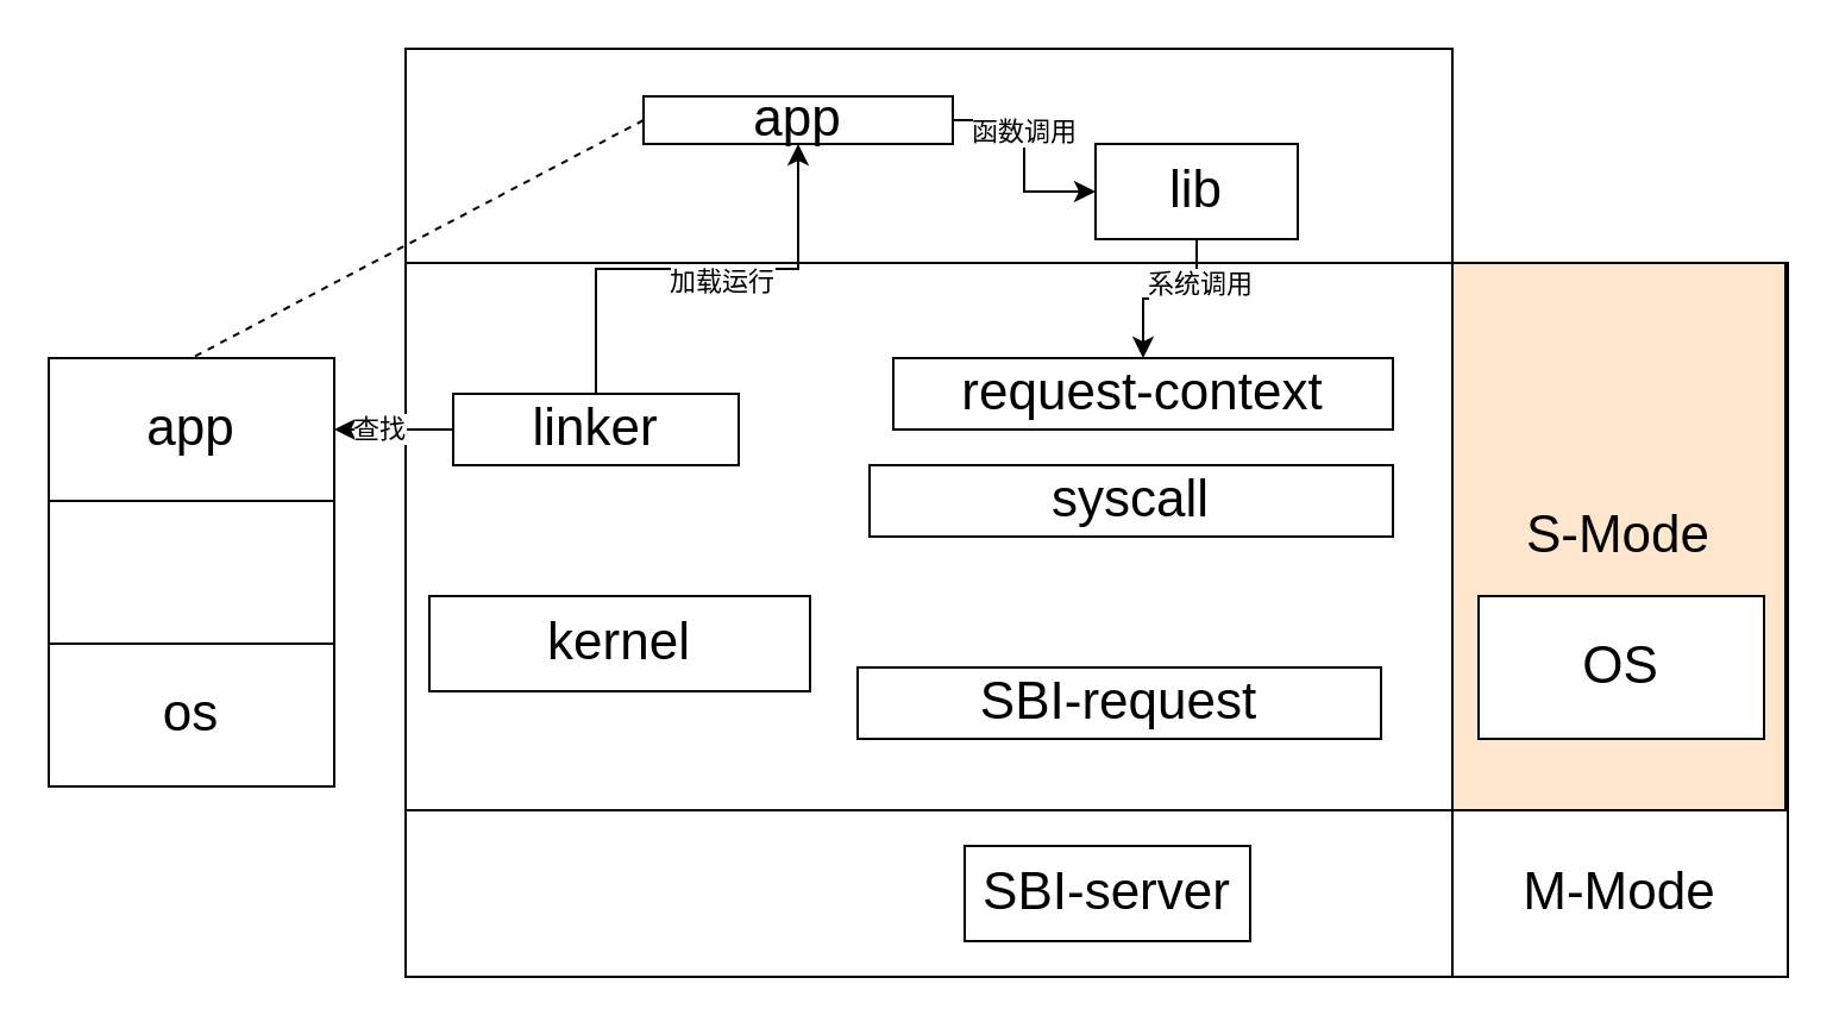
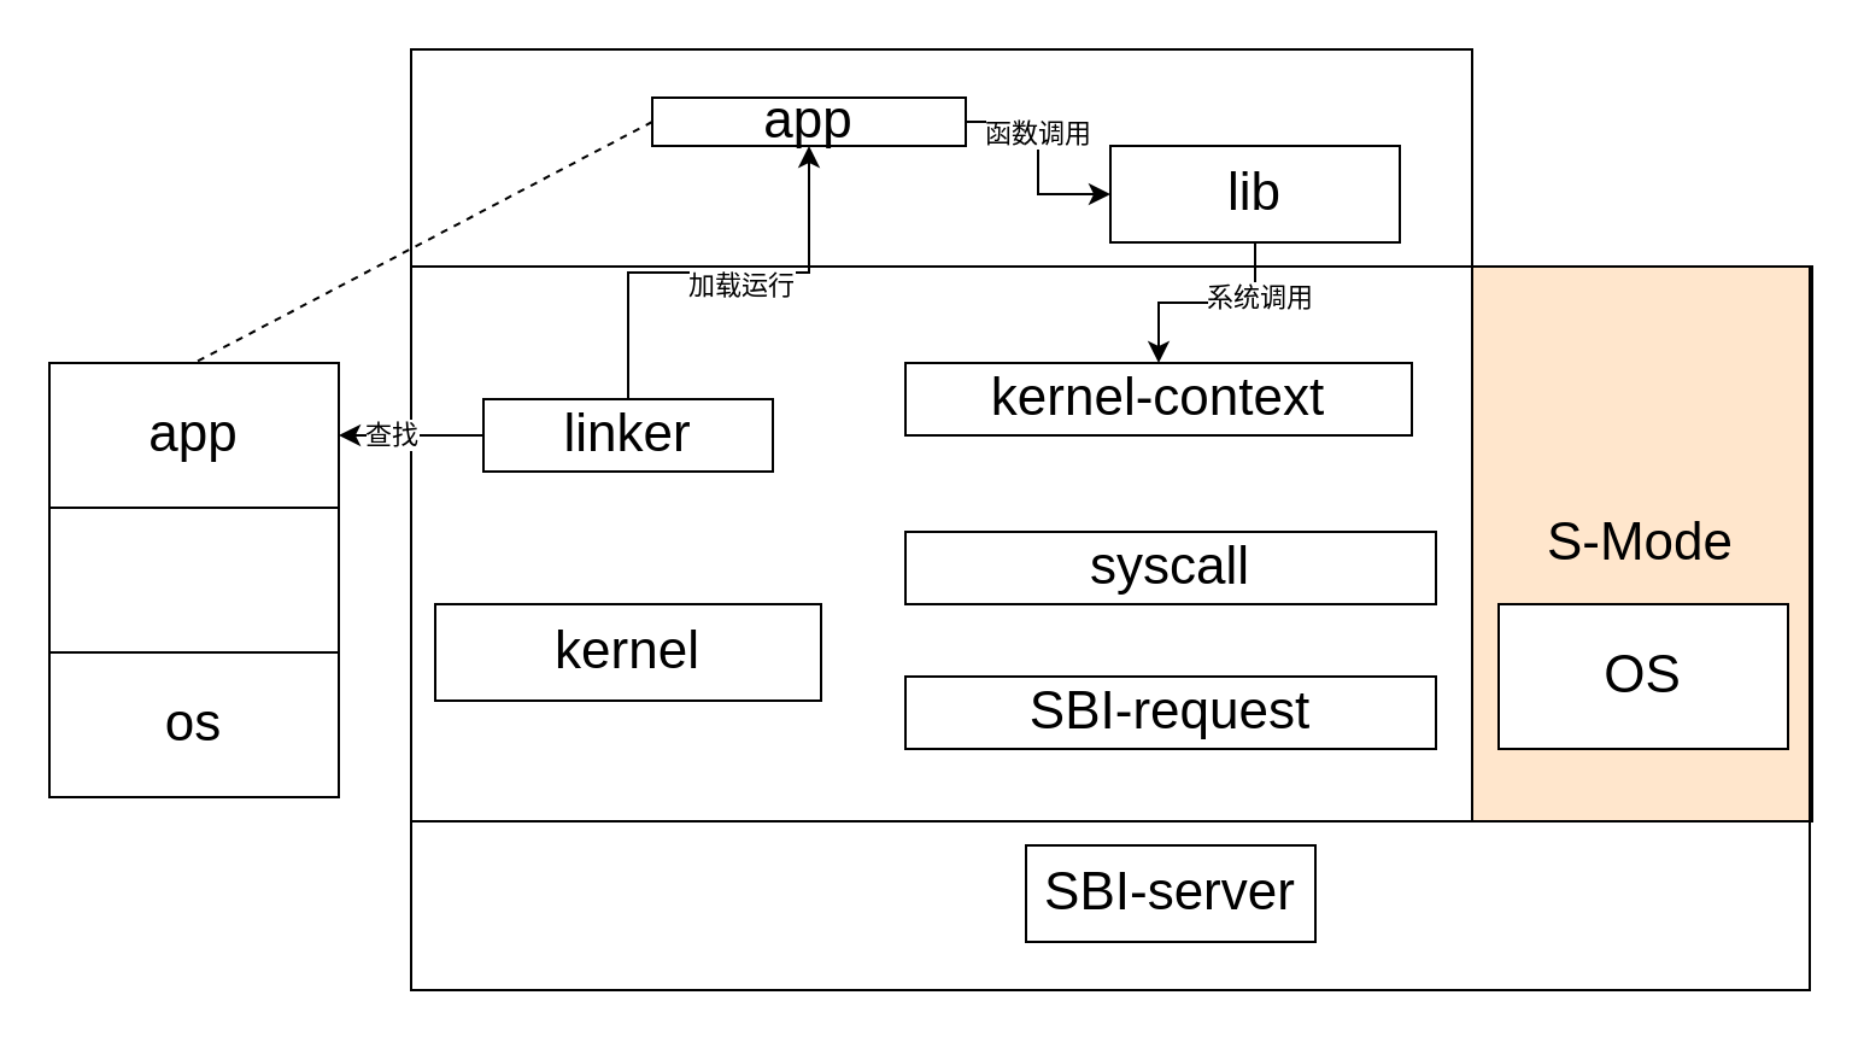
- <mxCell id="24" value="&lt;font style=&quot;font-size: 22px;&quot;&gt;lib&lt;/font&gt;" style="rounded=0;whiteSpace=wrap;html=1;" vertex="1" parent="1"><mxGeometry x="460" y="60" width="85" height="40" as="geometry" /></mxCell>
+ <mxCell id="24" value="&lt;font style=&quot;font-size: 22px;&quot;&gt;lib&lt;/font&gt;" style="rounded=0;whiteSpace=wrap;html=1;" vertex="1" parent="1"><mxGeometry x="460" y="60" width="120" height="40" as="geometry" /></mxCell>
- <mxCell id="4" value="&lt;font style=&quot;font-size: 22px;&quot;&gt;request-context&lt;/font&gt;" style="rounded=0;whiteSpace=wrap;html=1;" parent="1" vertex="1"><mxGeometry x="375" y="150" width="210" height="30" as="geometry" /></mxCell>
+ <mxCell id="4" value="&lt;font style=&quot;font-size: 22px;&quot;&gt;kernel-context&lt;/font&gt;" style="rounded=0;whiteSpace=wrap;html=1;" parent="1" vertex="1"><mxGeometry x="375" y="150" width="210" height="30" as="geometry" /></mxCell>
- <mxCell id="7" value="&lt;font style=&quot;font-size: 22px;&quot;&gt;linker&lt;/font&gt;" style="rounded=0;whiteSpace=wrap;html=1;" parent="1" vertex="1"><mxGeometry x="190" y="165" width="120" height="30" as="geometry" /></mxCell>
+ <mxCell id="7" value="&lt;font style=&quot;font-size: 22px;&quot;&gt;linker&lt;/font&gt;" style="rounded=0;whiteSpace=wrap;html=1;" parent="1" vertex="1"><mxGeometry x="200" y="165" width="120" height="30" as="geometry" /></mxCell>
- <mxCell id="3" value="&lt;font style=&quot;font-size: 22px;&quot;&gt;syscall&lt;/font&gt;" style="rounded=0;whiteSpace=wrap;html=1;" parent="1" vertex="1"><mxGeometry x="365" y="195" width="220" height="30" as="geometry" /></mxCell>
+ <mxCell id="3" value="&lt;font style=&quot;font-size: 22px;&quot;&gt;syscall&lt;/font&gt;" style="rounded=0;whiteSpace=wrap;html=1;" parent="1" vertex="1"><mxGeometry x="375" y="220" width="220" height="30" as="geometry" /></mxCell>
- <mxCell id="8" value="&lt;font style=&quot;font-size: 22px;&quot;&gt;SBI-request&lt;/font&gt;" style="rounded=0;whiteSpace=wrap;html=1;" parent="1" vertex="1"><mxGeometry x="360" y="280" width="220" height="30" as="geometry" /></mxCell>
+ <mxCell id="8" value="&lt;font style=&quot;font-size: 22px;&quot;&gt;SBI-request&lt;/font&gt;" style="rounded=0;whiteSpace=wrap;html=1;" parent="1" vertex="1"><mxGeometry x="375" y="280" width="220" height="30" as="geometry" /></mxCell>
- <mxCell id="14" value="&lt;font style=&quot;font-size: 22px;&quot;&gt;SBI-server&lt;/font&gt;" style="rounded=0;whiteSpace=wrap;html=1;" parent="1" vertex="1"><mxGeometry x="405" y="355" width="120" height="40" as="geometry" /></mxCell>
+ <mxCell id="14" value="&lt;font style=&quot;font-size: 22px;&quot;&gt;SBI-server&lt;/font&gt;" style="rounded=0;whiteSpace=wrap;html=1;" parent="1" vertex="1"><mxGeometry x="425" y="350" width="120" height="40" as="geometry" /></mxCell>
- <mxCell id="16" value="&lt;font style=&quot;font-size: 22px;&quot;&gt;M-Mode&lt;/font&gt;" style="rounded=0;whiteSpace=wrap;html=1;" parent="1" vertex="1"><mxGeometry x="610" y="340" width="141" height="70" as="geometry" /></mxCell>
